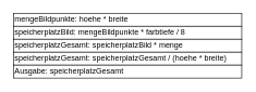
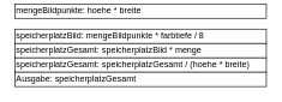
- <mxCell id="2" value="mengeBildpunkte: hoehe * breite" style="rounded=0;whiteSpace=wrap;html=1;align=left;" vertex="1" parent="1"><mxGeometry x="20" y="20" width="350" height="20" as="geometry" /></mxCell>
+ <mxCell id="2" value="mengeBildpunkte: hoehe * breite" style="rounded=0;whiteSpace=wrap;html=1;align=left;" vertex="1" parent="1"><mxGeometry x="20" y="5" width="350" height="20" as="geometry" /></mxCell>
